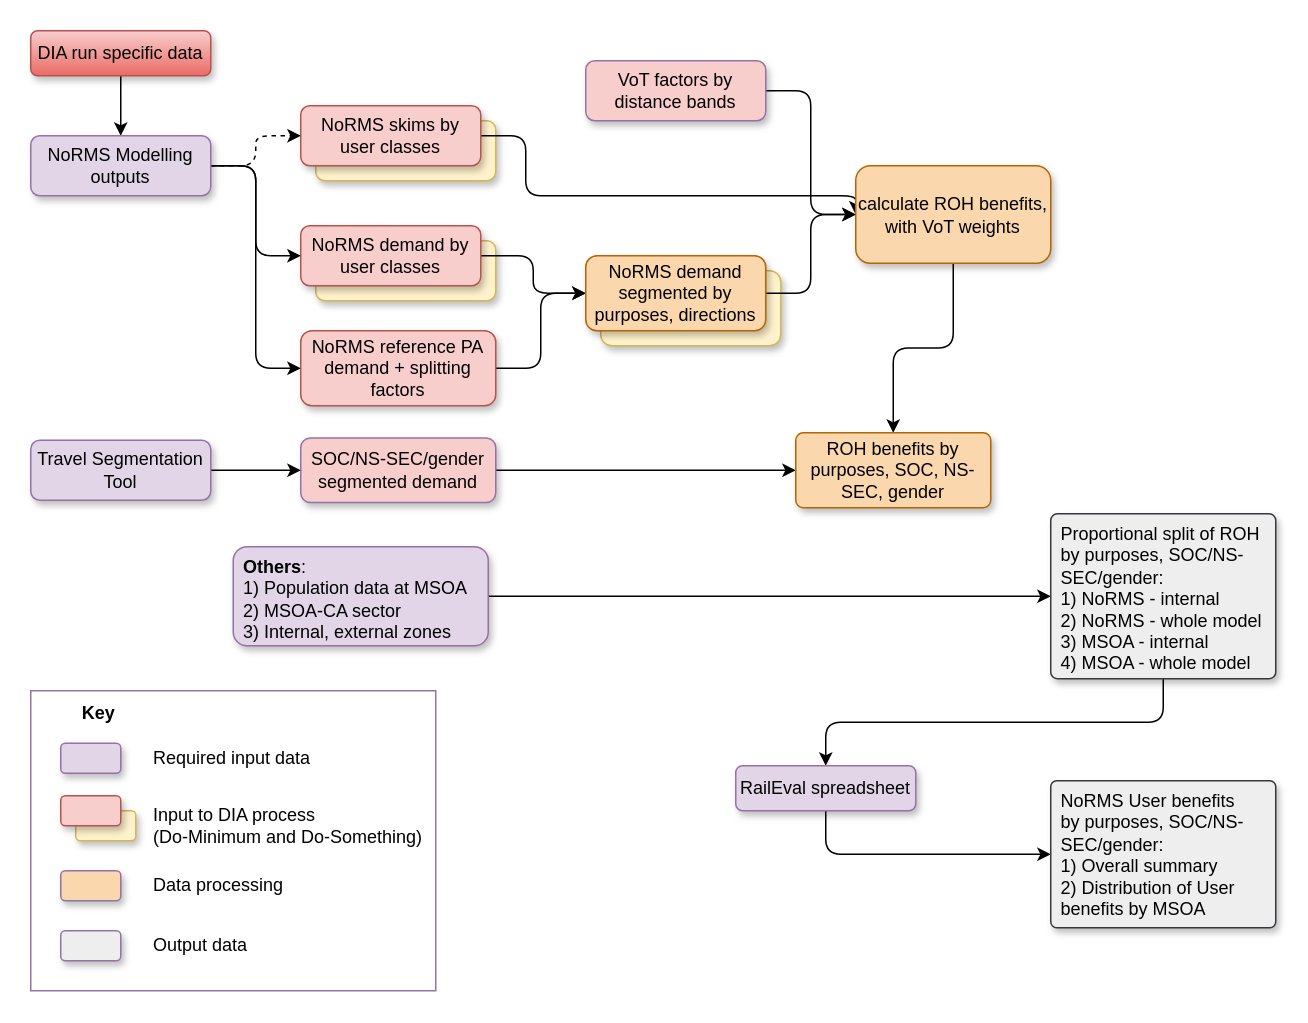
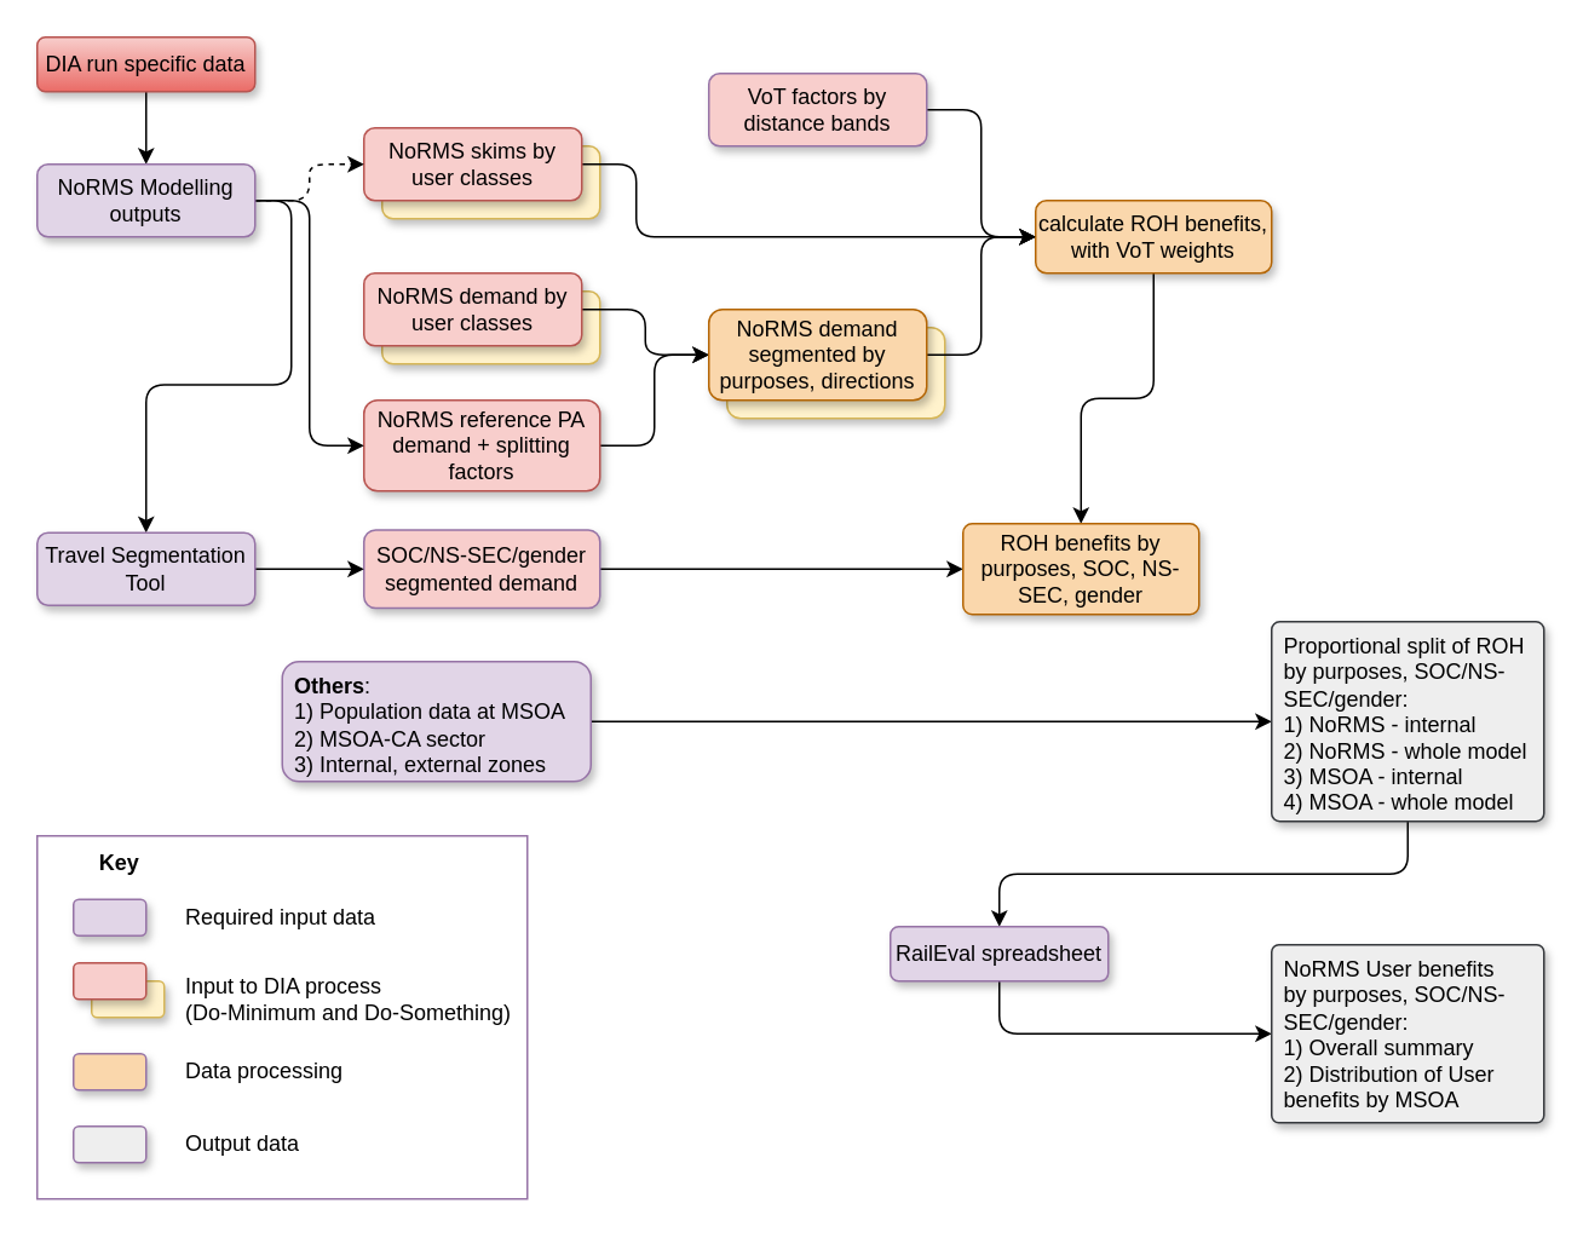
- <mxCell id="21" value="calculate ROH benefits, with VoT weights" style="rounded=1;whiteSpace=wrap;html=1;shadow=1;fillColor=#FAD7AC;strokeColor=#b46504;" parent="1" vertex="1"><mxGeometry x="570" y="110" width="130" height="65" as="geometry" /></mxCell>
+ <mxCell id="21" value="calculate ROH benefits, with VoT weights" style="rounded=1;whiteSpace=wrap;html=1;shadow=1;fillColor=#FAD7AC;strokeColor=#b46504;" parent="1" vertex="1"><mxGeometry x="570" y="110" width="130" height="40" as="geometry" /></mxCell>
- <mxCell id="38" style="edgeStyle=orthogonalEdgeStyle;rounded=1;orthogonalLoop=1;jettySize=auto;html=1;exitX=1;exitY=0.5;exitDx=0;exitDy=0;entryX=0;entryY=0.5;entryDx=0;entryDy=0;" parent="1" source="40" target="13" edge="1"><mxGeometry relative="1" as="geometry" /></mxCell>
+ <mxCell id="38" style="edgeStyle=orthogonalEdgeStyle;rounded=1;orthogonalLoop=1;jettySize=auto;html=1;exitX=1;exitY=0.5;exitDx=0;exitDy=0;" parent="1" source="40" target="42" edge="1"><mxGeometry relative="1" as="geometry" /></mxCell>
